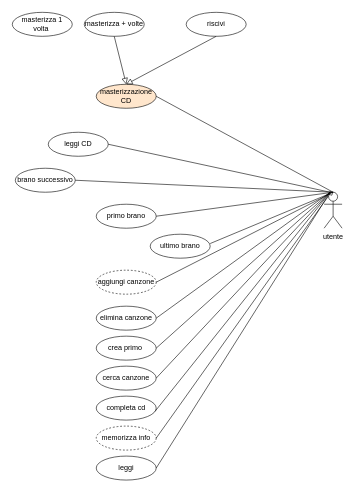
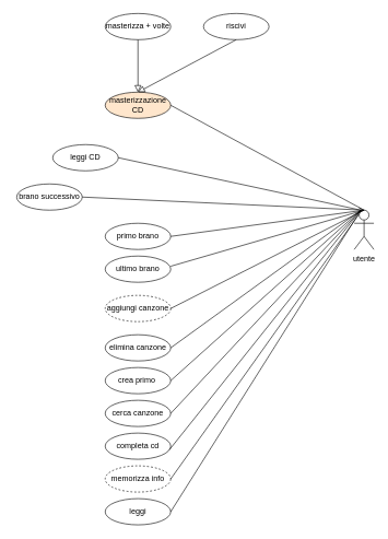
- <mxCell id="3" value="masterizza 1 volta&amp;nbsp;" style="ellipse;html=1;whiteSpace=wrap;" vertex="1" parent="1"><mxGeometry x="20" y="20" width="100" height="40" as="geometry" /></mxCell>
- <mxCell id="4" value="masterizza + volte" style="ellipse;html=1;whiteSpace=wrap;" vertex="1" parent="1"><mxGeometry x="140" y="20" width="100" height="40" as="geometry" /></mxCell>
+ <mxCell id="4" value="masterizza + volte" style="ellipse;html=1;whiteSpace=wrap;" vertex="1" parent="1"><mxGeometry x="160" y="20" width="100" height="40" as="geometry" /></mxCell>
- <mxCell id="32" value="" style="endArrow=none;html=1;rounded=0;align=center;verticalAlign=top;endFill=0;labelBackgroundColor=none;exitX=1;exitY=0.5;exitDx=0;exitDy=0;entryX=0.5;entryY=0;entryDx=0;entryDy=0;entryPerimeter=0;" edge="1" parent="1" source="6" target="21"><mxGeometry relative="1" as="geometry"><mxPoint x="270" y="250" as="sourcePoint" /><mxPoint x="545" y="170" as="targetPoint" /></mxGeometry></mxCell>
+ <mxCell id="32" value="" style="endArrow=open;html=1;rounded=0;align=center;verticalAlign=top;endFill=0;labelBackgroundColor=none;exitX=1;exitY=0.5;exitDx=0;exitDy=0;entryX=0.5;entryY=0;entryDx=0;entryDy=0;entryPerimeter=0;" edge="1" parent="1" source="6" target="21"><mxGeometry relative="1" as="geometry"><mxPoint x="270" y="250" as="sourcePoint" /><mxPoint x="545" y="170" as="targetPoint" /></mxGeometry></mxCell>
- <mxCell id="47" value="" style="endArrow=diamond;html=1;rounded=0;align=center;verticalAlign=top;endFill=0;labelBackgroundColor=none;exitX=1;exitY=0.5;exitDx=0;exitDy=0;entryX=0.5;entryY=0;entryDx=0;entryDy=0;entryPerimeter=0;" edge="1" parent="1" source="9" target="21"><mxGeometry relative="1" as="geometry"><mxPoint x="300" y="280" as="sourcePoint" /><mxPoint x="575" y="200" as="targetPoint" /></mxGeometry></mxCell>
+ <mxCell id="47" value="" style="endArrow=none;html=1;rounded=0;align=center;verticalAlign=top;endFill=0;labelBackgroundColor=none;exitX=1;exitY=0.5;exitDx=0;exitDy=0;entryX=0.5;entryY=0;entryDx=0;entryDy=0;entryPerimeter=0;" edge="1" parent="1" source="9" target="21"><mxGeometry relative="1" as="geometry"><mxPoint x="300" y="280" as="sourcePoint" /><mxPoint x="575" y="200" as="targetPoint" /></mxGeometry></mxCell>
- <mxCell id="8" value="ultimo brano" style="ellipse;html=1;whiteSpace=wrap;" vertex="1" parent="1"><mxGeometry x="250" y="390" width="100" height="40" as="geometry" /></mxCell>
+ <mxCell id="8" value="ultimo brano" style="ellipse;html=1;whiteSpace=wrap;" vertex="1" parent="1"><mxGeometry x="160" y="390" width="100" height="40" as="geometry" /></mxCell>
